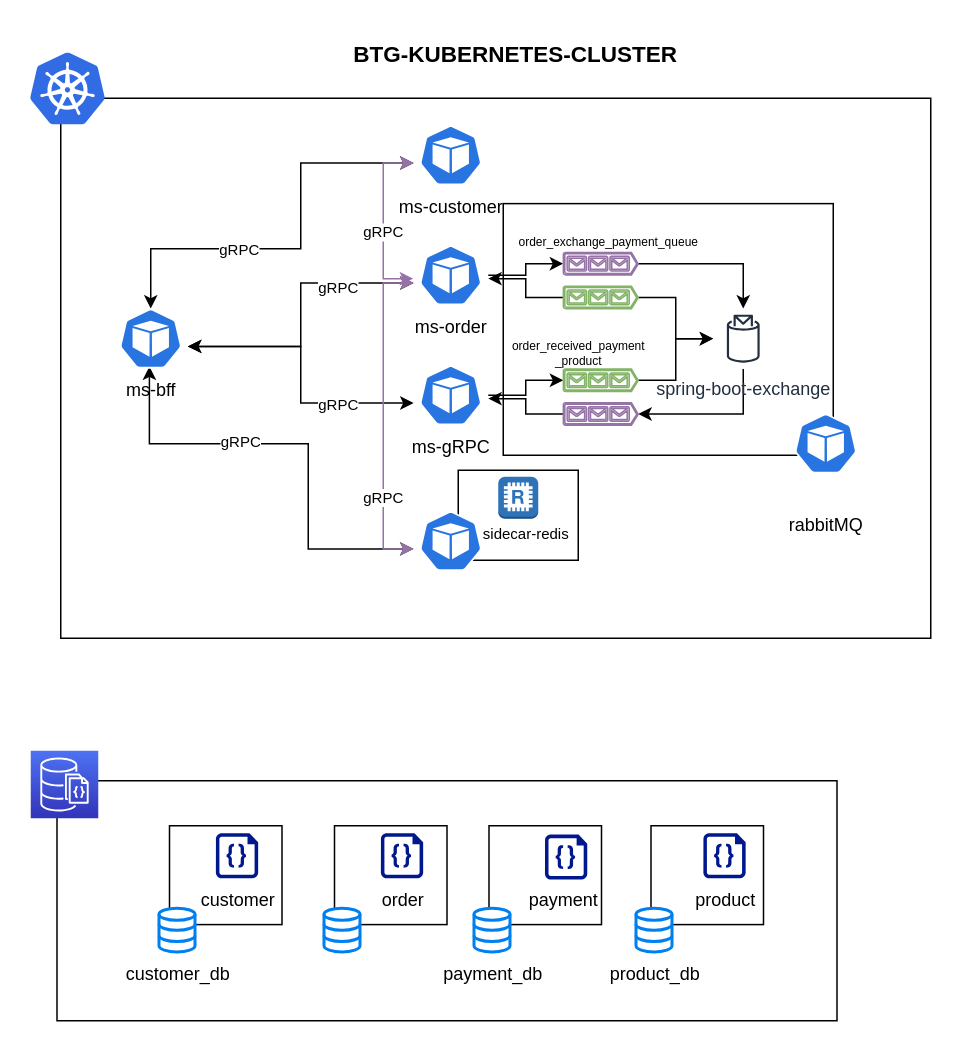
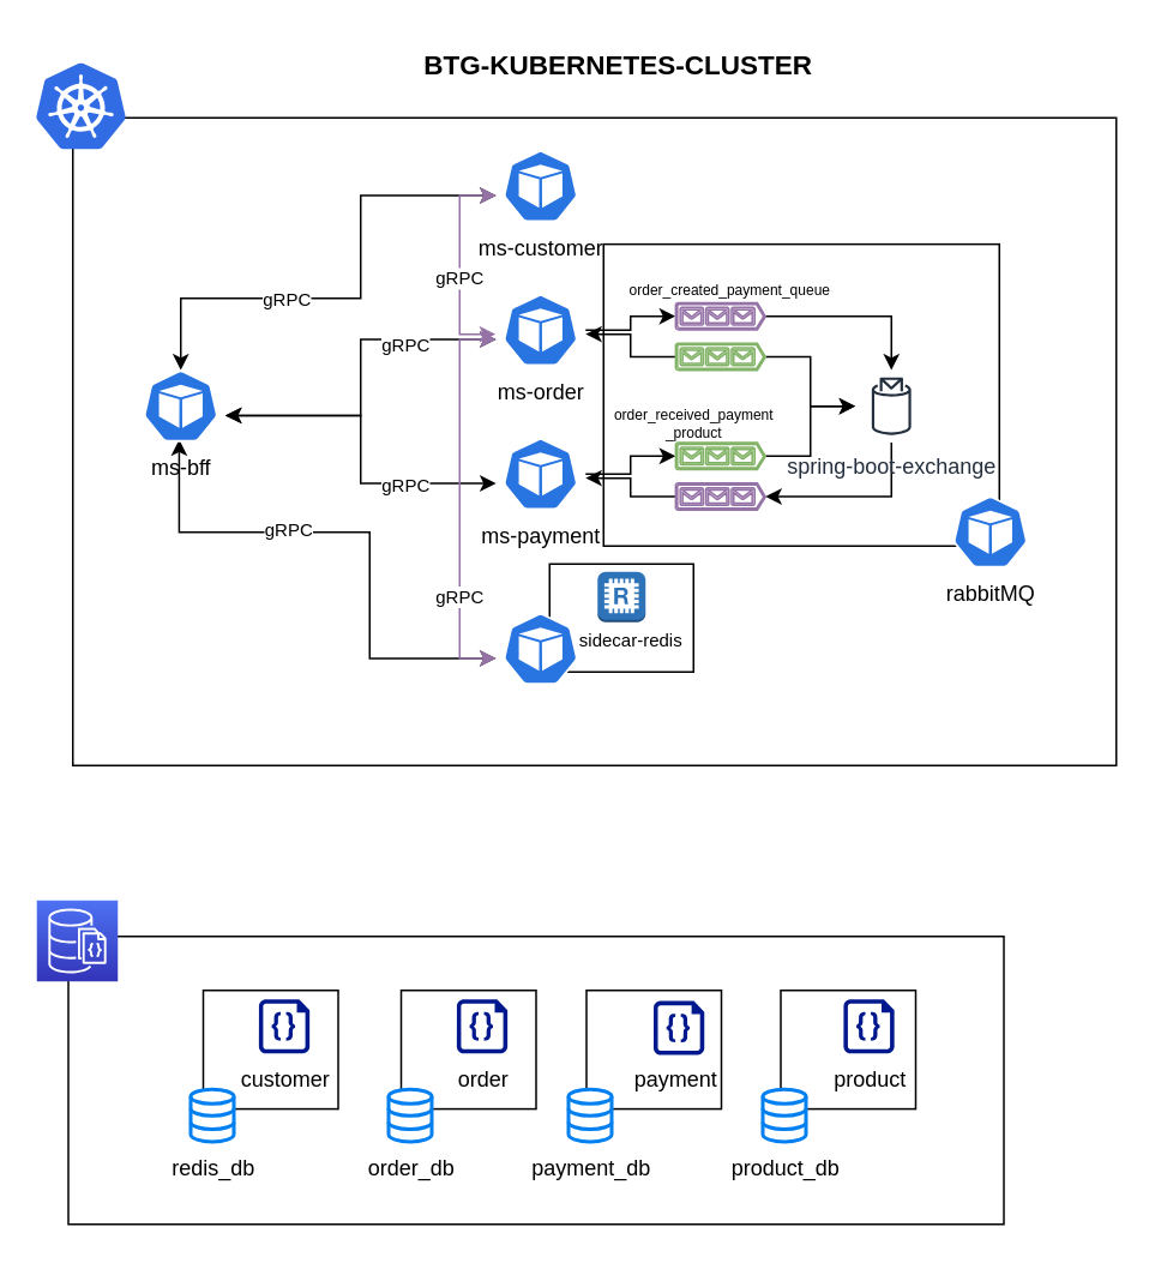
- <mxCell id="44" value="&lt;font style=&quot;font-size: 8px;&quot;&gt;order_exchange_payment_queue&lt;/font&gt;" style="text;html=1;align=center;verticalAlign=middle;resizable=0;points=[];autosize=1;strokeColor=none;fillColor=none;fontSize=10;" parent="1" vertex="1"><mxGeometry x="335" y="145.25" width="140" height="30" as="geometry" /></mxCell>
+ <mxCell id="44" value="&lt;font style=&quot;font-size: 8px;&quot;&gt;order_created_payment_queue&lt;/font&gt;" style="text;html=1;align=center;verticalAlign=middle;resizable=0;points=[];autosize=1;strokeColor=none;fillColor=none;fontSize=10;" parent="1" vertex="1"><mxGeometry x="335" y="145.25" width="140" height="30" as="geometry" /></mxCell>
- <mxCell id="25" value="ms-gRPC" style="text;html=1;align=center;verticalAlign=middle;resizable=0;points=[];autosize=1;strokeColor=none;fillColor=none;" parent="1" vertex="1"><mxGeometry x="255" y="283" width="90" height="30" as="geometry" /></mxCell>
+ <mxCell id="25" value="ms-payment" style="text;html=1;align=center;verticalAlign=middle;resizable=0;points=[];autosize=1;strokeColor=none;fillColor=none;" parent="1" vertex="1"><mxGeometry x="255" y="283" width="90" height="30" as="geometry" /></mxCell>
- <mxCell id="30" value="rabbitMQ" style="text;html=1;align=center;verticalAlign=middle;resizable=0;points=[];autosize=1;strokeColor=none;fillColor=none;" parent="1" vertex="1"><mxGeometry x="515" y="335.25" width="70" height="30" as="geometry" /></mxCell>
+ <mxCell id="30" value="rabbitMQ" style="text;html=1;align=center;verticalAlign=middle;resizable=0;points=[];autosize=1;strokeColor=none;fillColor=none;" parent="1" vertex="1"><mxGeometry x="515" y="315.25" width="70" height="30" as="geometry" /></mxCell>
- <mxCell id="54" value="customer_db" style="text;html=1;align=center;verticalAlign=middle;resizable=0;points=[];autosize=1;strokeColor=none;fillColor=none;" parent="1" vertex="1"><mxGeometry x="72.5" y="634.1" width="90" height="30" as="geometry" /></mxCell>
+ <mxCell id="54" value="redis_db" style="text;html=1;align=center;verticalAlign=middle;resizable=0;points=[];autosize=1;strokeColor=none;fillColor=none;" parent="1" vertex="1"><mxGeometry x="72.5" y="634.1" width="90" height="30" as="geometry" /></mxCell>
+ <mxCell id="56" value="order_db" style="text;html=1;align=center;verticalAlign=middle;resizable=0;points=[];autosize=1;strokeColor=none;fillColor=none;" parent="1" vertex="1"><mxGeometry x="192.5" y="634.1" width="70" height="30" as="geometry" /></mxCell>
